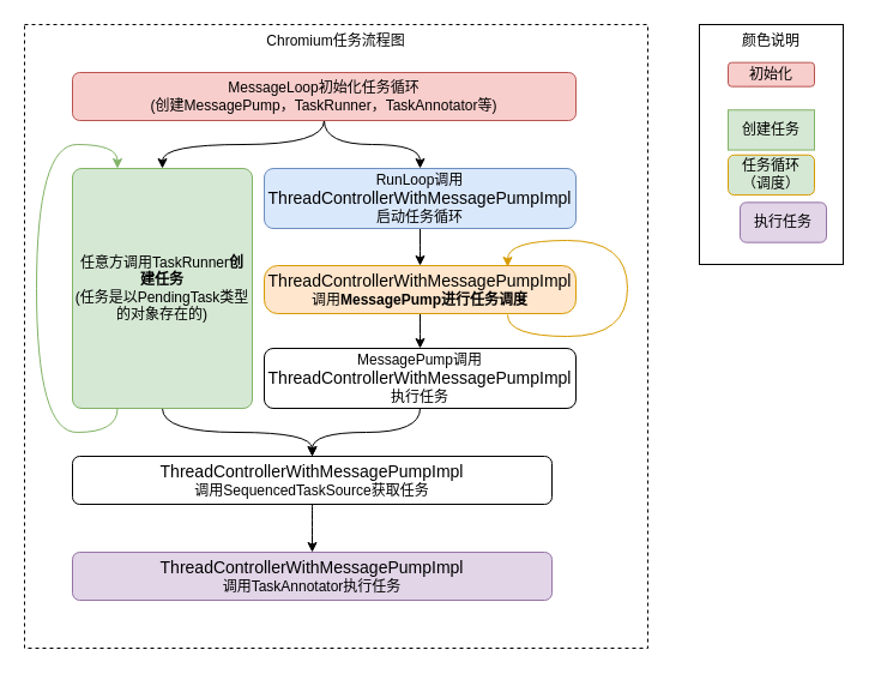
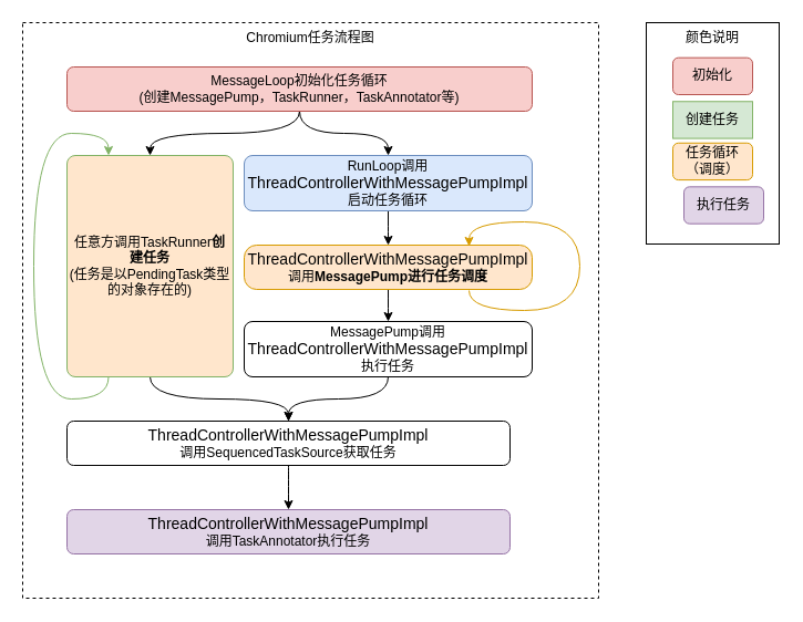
- <mxCell id="21" value="初始化" style="rounded=1;whiteSpace=wrap;html=1;fillColor=#f8cecc;strokeColor=#b85450;" vertex="1" parent="19"><mxGeometry x="24" y="31.667" width="72" height="20" as="geometry" /></mxCell>
+ <mxCell id="21" value="初始化" style="rounded=1;whiteSpace=wrap;html=1;fillColor=#f8cecc;strokeColor=#b85450;" vertex="1" parent="19"><mxGeometry x="24" y="31.667" width="72" height="33.333" as="geometry" /></mxCell>
- <mxCell id="23" value="任务循环（调度）" style="rounded=1;whiteSpace=wrap;html=1;fillColor=#d5e8d4;strokeColor=#d79b00;" vertex="1" parent="19"><mxGeometry x="24" y="108.75" width="72" height="33.333" as="geometry" /></mxCell>
+ <mxCell id="23" value="任务循环（调度）" style="rounded=1;whiteSpace=wrap;html=1;fillColor=#ffe6cc;strokeColor=#d79b00;" vertex="1" parent="19"><mxGeometry x="24" y="108.75" width="72" height="33.333" as="geometry" /></mxCell>
- <mxCell id="14" value="任意方调用TaskRunner&lt;b&gt;创建任务&lt;/b&gt;&lt;br&gt;(任务是以PendingTask类型的对象存在的)&lt;br&gt;" style="rounded=1;whiteSpace=wrap;html=1;arcSize=5;fillColor=#d5e8d4;strokeColor=#82b366;" vertex="1" parent="1"><mxGeometry x="60" y="140" width="150" height="200" as="geometry" /></mxCell>
+ <mxCell id="14" value="任意方调用TaskRunner&lt;b&gt;创建任务&lt;/b&gt;&lt;br&gt;(任务是以PendingTask类型的对象存在的)&lt;br&gt;" style="rounded=1;whiteSpace=wrap;html=1;arcSize=5;fillColor=#ffe6cc;strokeColor=#82b366;" vertex="1" parent="1"><mxGeometry x="60" y="140" width="150" height="200" as="geometry" /></mxCell>
